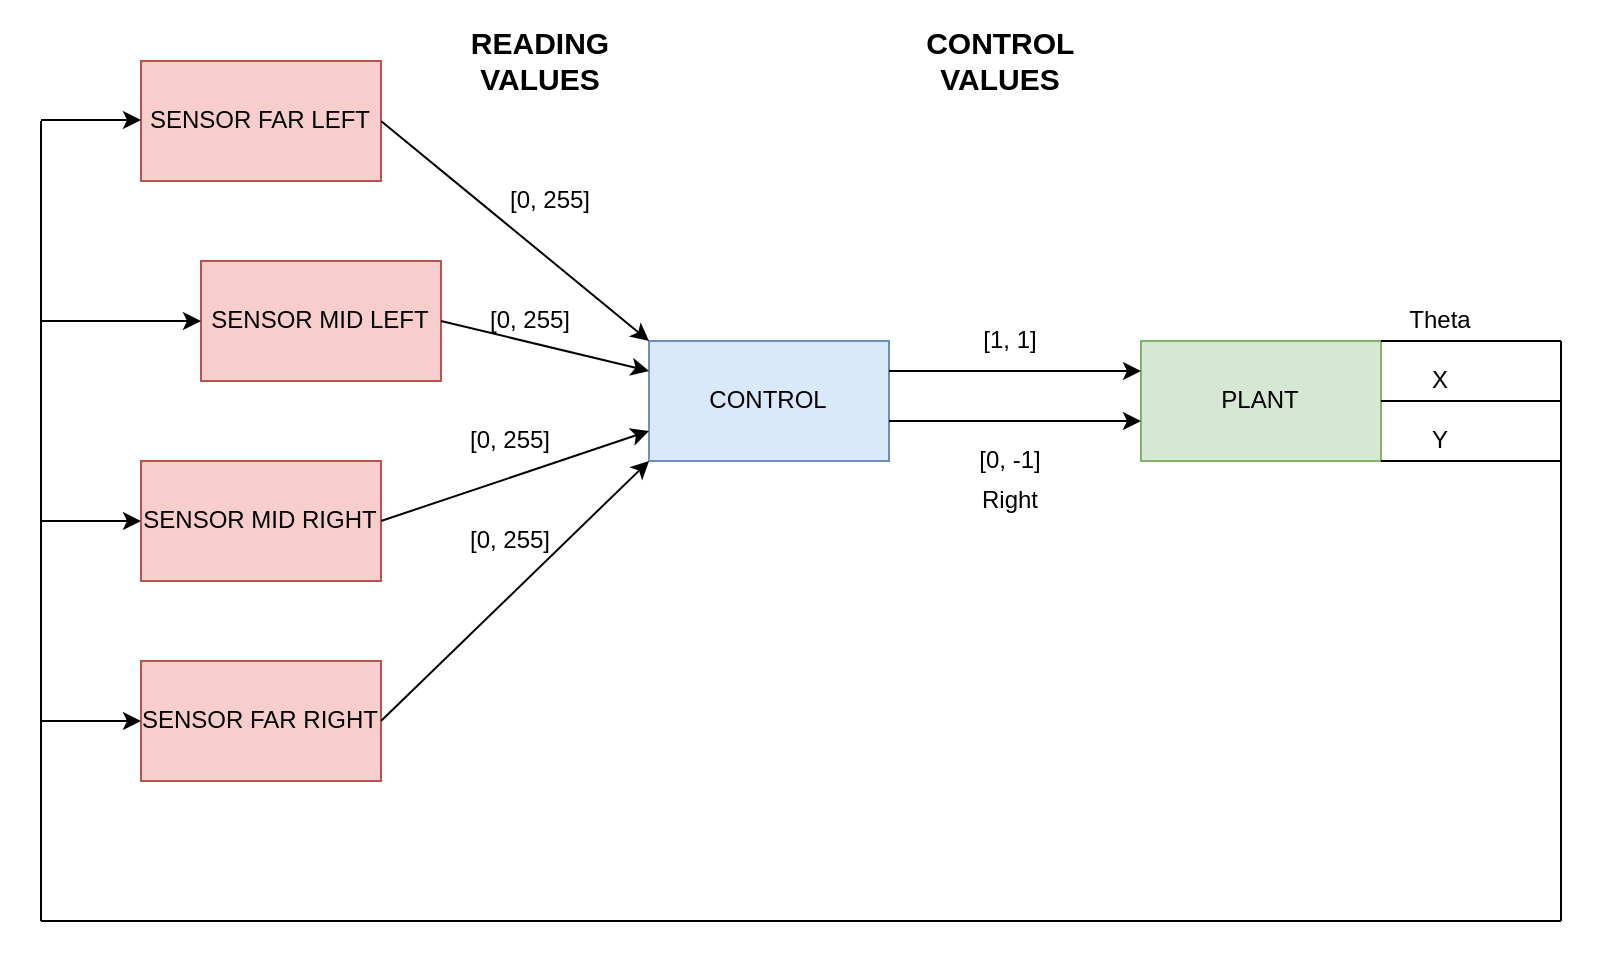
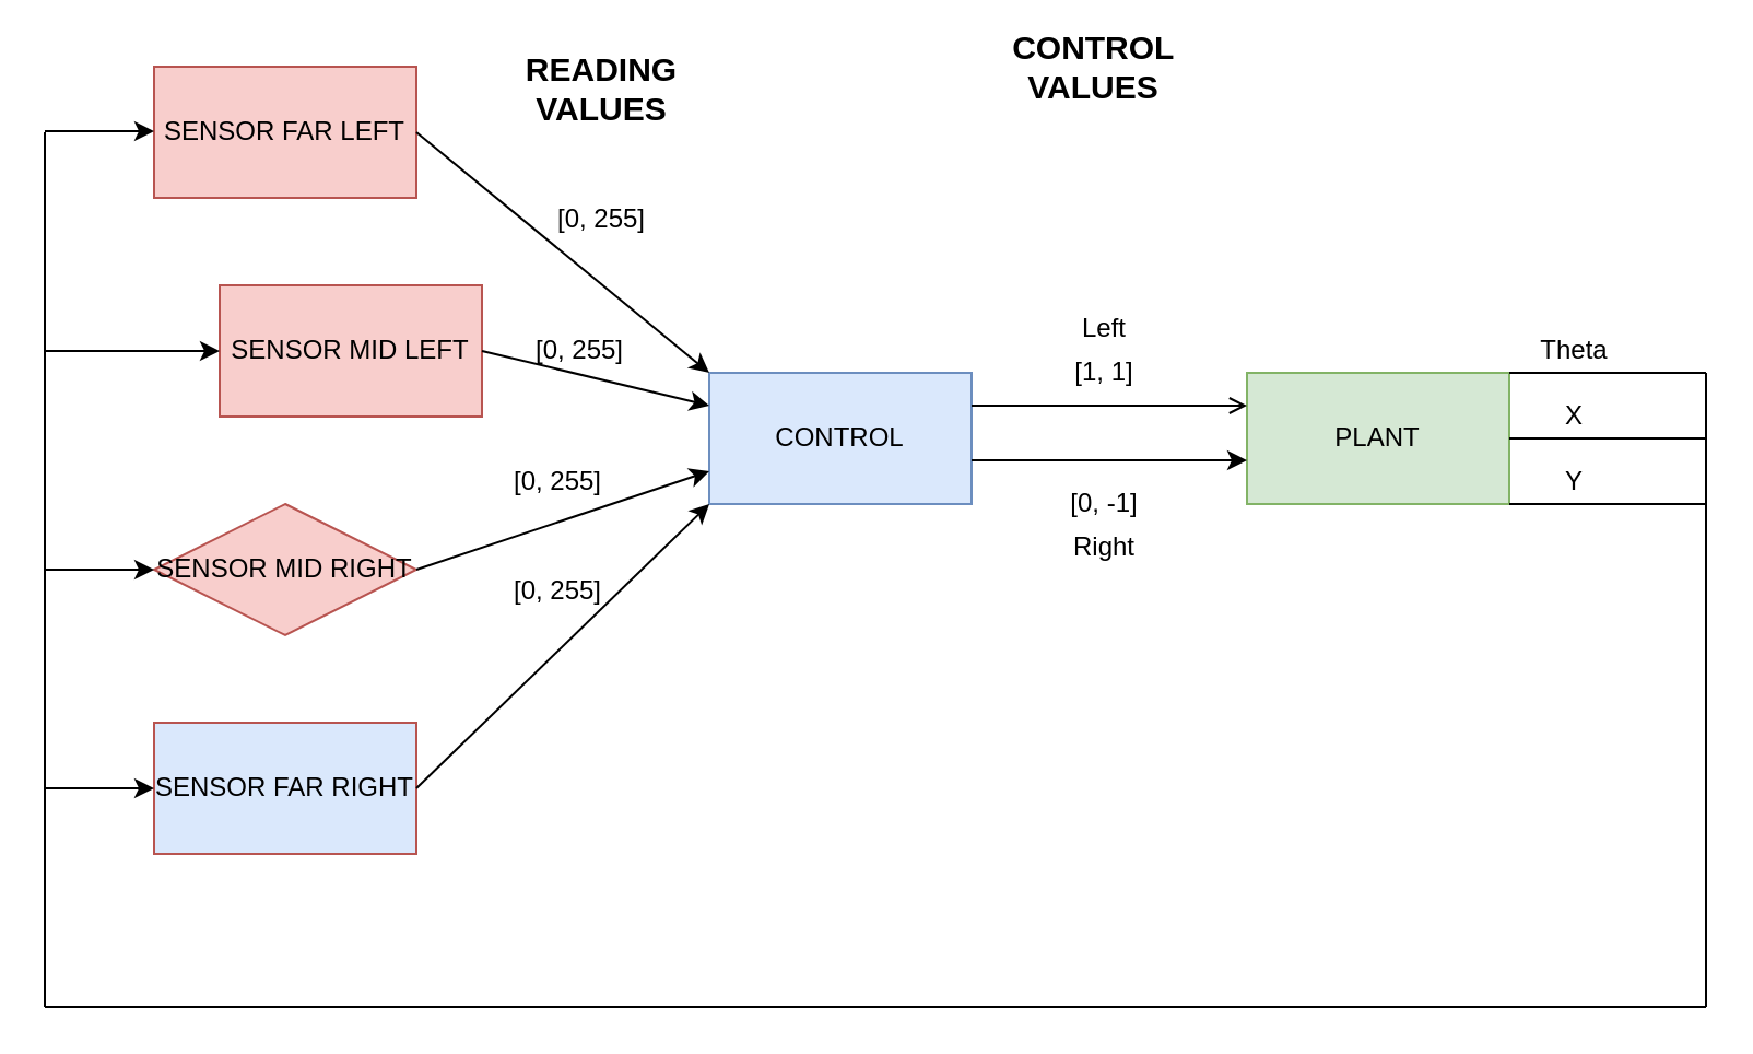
- <mxCell id="18" value="&lt;font style=&quot;font-size: 15px&quot;&gt;&lt;b&gt;READING VALUES&lt;/b&gt;&lt;/font&gt;" style="text;html=1;strokeColor=none;fillColor=none;align=center;verticalAlign=middle;whiteSpace=wrap;rounded=0;" parent="1" vertex="1"><mxGeometry x="250" y="20" width="40" height="20" as="geometry" /></mxCell>
+ <mxCell id="18" value="&lt;font style=&quot;font-size: 15px&quot;&gt;&lt;b&gt;READING VALUES&lt;/b&gt;&lt;/font&gt;" style="text;html=1;strokeColor=none;fillColor=none;align=center;verticalAlign=middle;whiteSpace=wrap;rounded=0;" parent="1" vertex="1"><mxGeometry x="255" y="30" width="40" height="20" as="geometry" /></mxCell>
+ <mxCell id="22" value="Left" style="text;html=1;strokeColor=none;fillColor=none;align=center;verticalAlign=middle;whiteSpace=wrap;rounded=0;" parent="1" vertex="1"><mxGeometry x="485" y="140" width="40" height="20" as="geometry" /></mxCell>
- <mxCell id="12" value="" style="endArrow=classic;html=1;entryX=0;entryY=0.25;entryDx=0;entryDy=0;exitX=1;exitY=0.25;exitDx=0;exitDy=0;" parent="1" source="6" target="7" edge="1"><mxGeometry width="50" height="50" relative="1" as="geometry"><mxPoint x="480" y="210" as="sourcePoint" /><mxPoint x="530" y="160" as="targetPoint" /></mxGeometry></mxCell>
+ <mxCell id="12" value="" style="endArrow=open;html=1;entryX=0;entryY=0.25;entryDx=0;entryDy=0;exitX=1;exitY=0.25;exitDx=0;exitDy=0;" parent="1" source="6" target="7" edge="1"><mxGeometry width="50" height="50" relative="1" as="geometry"><mxPoint x="480" y="210" as="sourcePoint" /><mxPoint x="530" y="160" as="targetPoint" /></mxGeometry></mxCell>
- <mxCell id="5" value="SENSOR MID RIGHT" style="rounded=0;whiteSpace=wrap;html=1;fillColor=#f8cecc;strokeColor=#b85450;" parent="1" vertex="1"><mxGeometry x="70" y="230" width="120" height="60" as="geometry" /></mxCell>
+ <mxCell id="5" value="SENSOR MID RIGHT" style="rhombus;whiteSpace=wrap;html=1;fillColor=#f8cecc;strokeColor=#b85450;" parent="1" vertex="1"><mxGeometry x="70" y="230" width="120" height="60" as="geometry" /></mxCell>
- <mxCell id="4" value="SENSOR FAR RIGHT" style="rounded=0;whiteSpace=wrap;html=1;fillColor=#f8cecc;strokeColor=#b85450;" parent="1" vertex="1"><mxGeometry x="70" y="330" width="120" height="60" as="geometry" /></mxCell>
+ <mxCell id="4" value="SENSOR FAR RIGHT" style="rounded=0;whiteSpace=wrap;html=1;fillColor=#dae8fc;strokeColor=#b85450;" parent="1" vertex="1"><mxGeometry x="70" y="330" width="120" height="60" as="geometry" /></mxCell>
